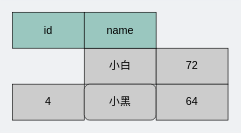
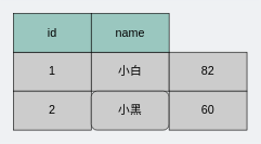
+ <mxCell id="2" value="1" style="rounded=0;whiteSpace=wrap;html=1;fillColor=#CCCCCC;gradientColor=none;fontSize=18;" vertex="1" parent="1"><mxGeometry x="20" y="80" width="120" height="60" as="geometry" /></mxCell>
- <mxCell id="4" value="&lt;span style=&quot;font-size: 18px;&quot;&gt;72&lt;/span&gt;" style="rounded=0;whiteSpace=wrap;html=1;fillColor=#CCCCCC;gradientColor=none;fontSize=18;" vertex="1" parent="1"><mxGeometry x="260" y="80" width="120" height="60" as="geometry" /></mxCell>
+ <mxCell id="4" value="&lt;span style=&quot;font-size: 18px;&quot;&gt;82&lt;/span&gt;" style="rounded=0;whiteSpace=wrap;html=1;fillColor=#CCCCCC;gradientColor=none;fontSize=18;" vertex="1" parent="1"><mxGeometry x="260" y="80" width="120" height="60" as="geometry" /></mxCell>
- <mxCell id="5" value="4" style="rounded=0;whiteSpace=wrap;html=1;fillColor=#CCCCCC;gradientColor=none;fontSize=18;" vertex="1" parent="1"><mxGeometry x="20" y="140" width="120" height="60" as="geometry" /></mxCell>
+ <mxCell id="5" value="2" style="rounded=0;whiteSpace=wrap;html=1;fillColor=#CCCCCC;gradientColor=none;fontSize=18;" vertex="1" parent="1"><mxGeometry x="20" y="140" width="120" height="60" as="geometry" /></mxCell>
- <mxCell id="7" value="&lt;span style=&quot;font-size: 18px;&quot;&gt;64&lt;/span&gt;" style="rounded=0;whiteSpace=wrap;html=1;fillColor=#CCCCCC;gradientColor=none;fontSize=18;" vertex="1" parent="1"><mxGeometry x="260" y="140" width="120" height="60" as="geometry" /></mxCell>
+ <mxCell id="7" value="&lt;span style=&quot;font-size: 18px;&quot;&gt;60&lt;/span&gt;" style="rounded=0;whiteSpace=wrap;html=1;fillColor=#CCCCCC;gradientColor=none;fontSize=18;" vertex="1" parent="1"><mxGeometry x="260" y="140" width="120" height="60" as="geometry" /></mxCell>
